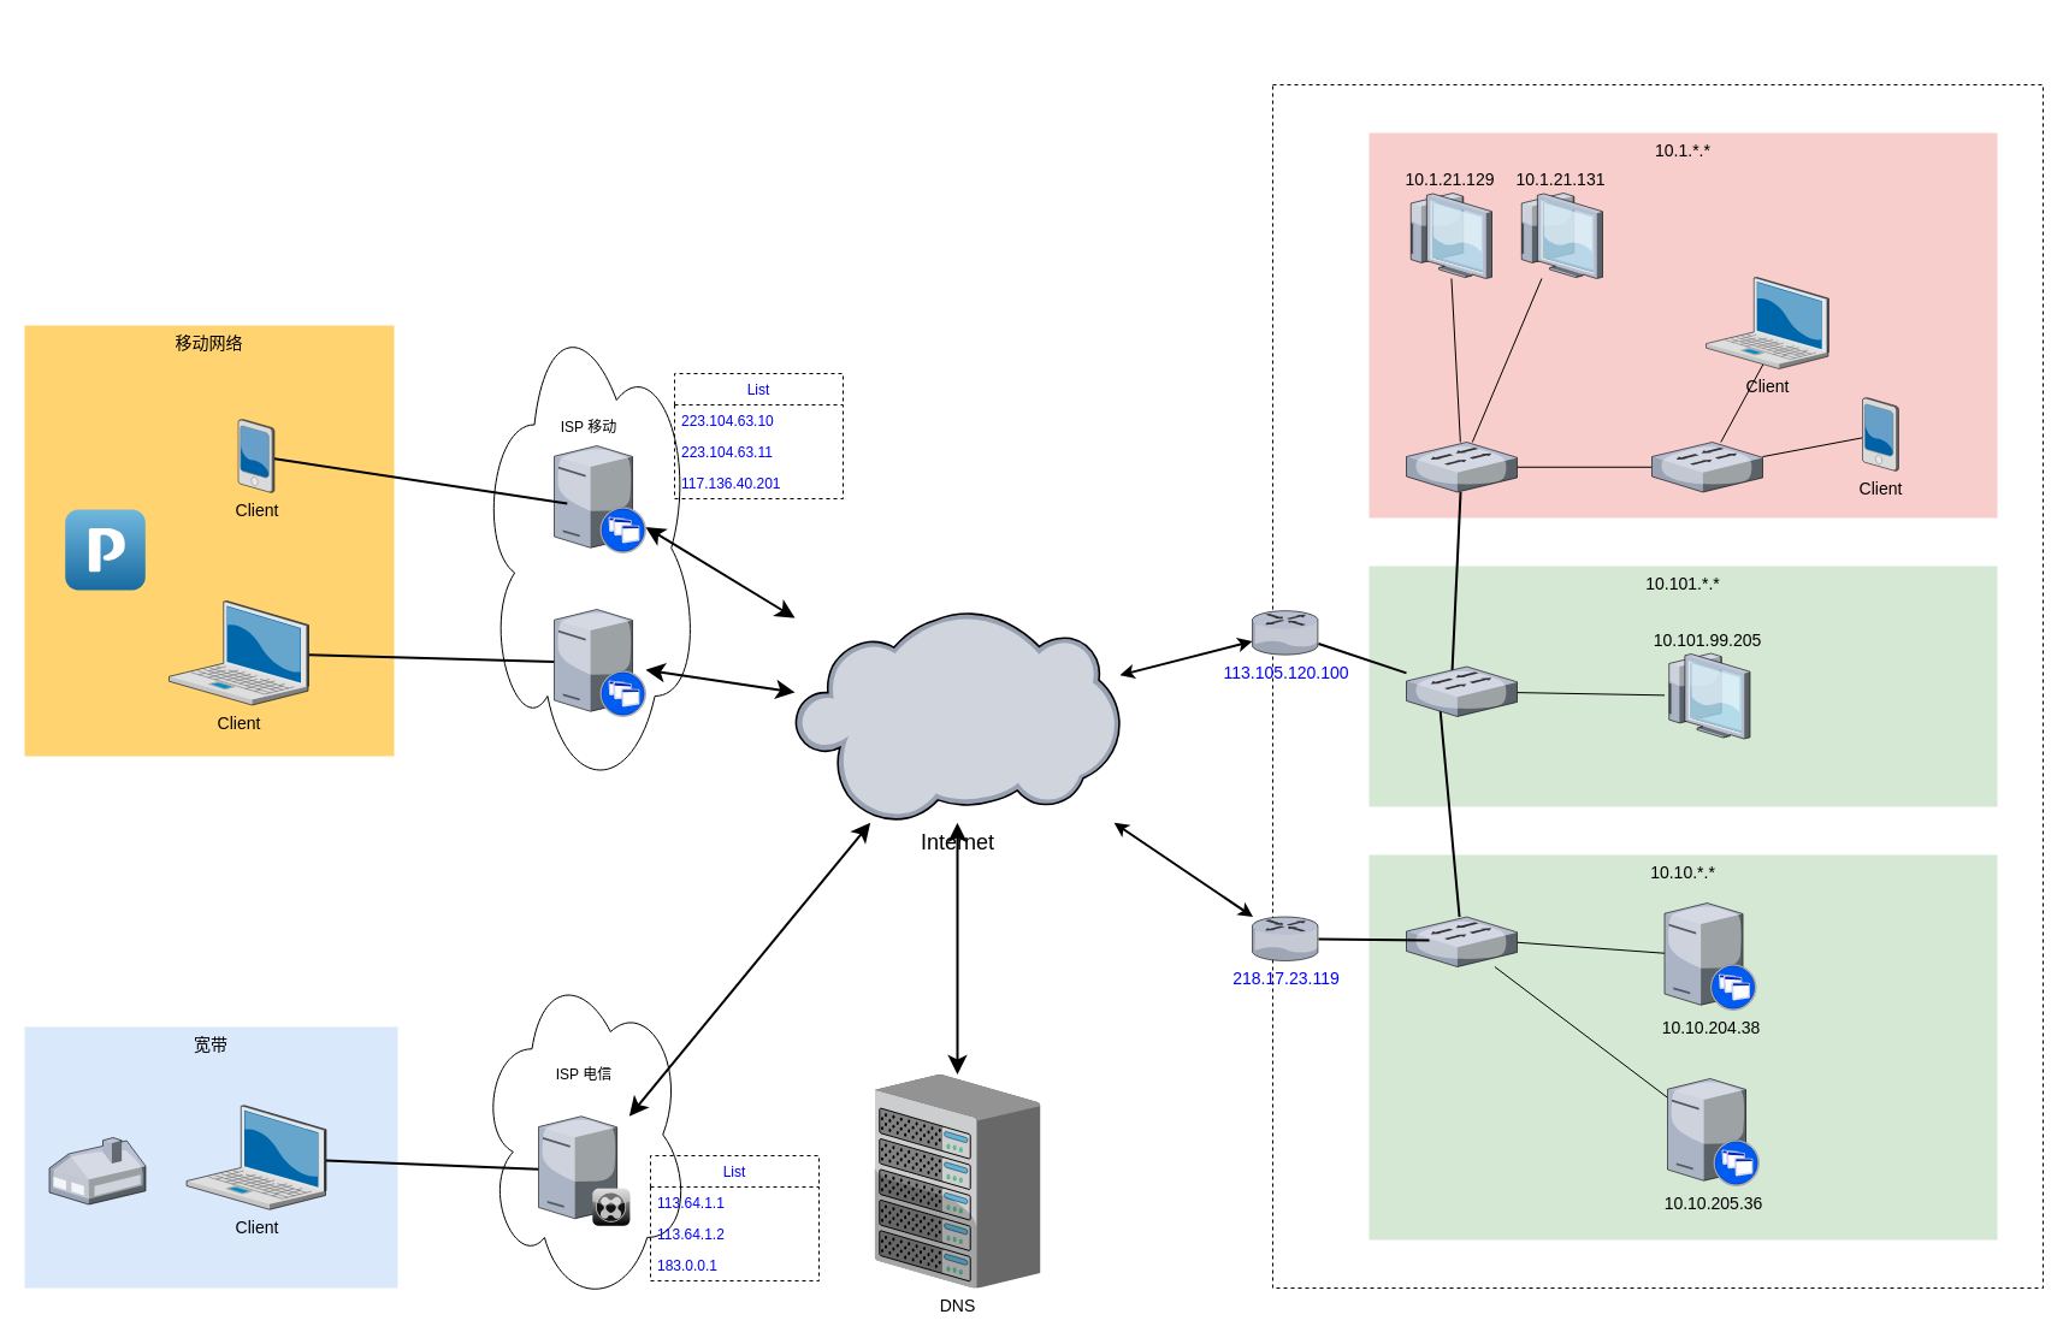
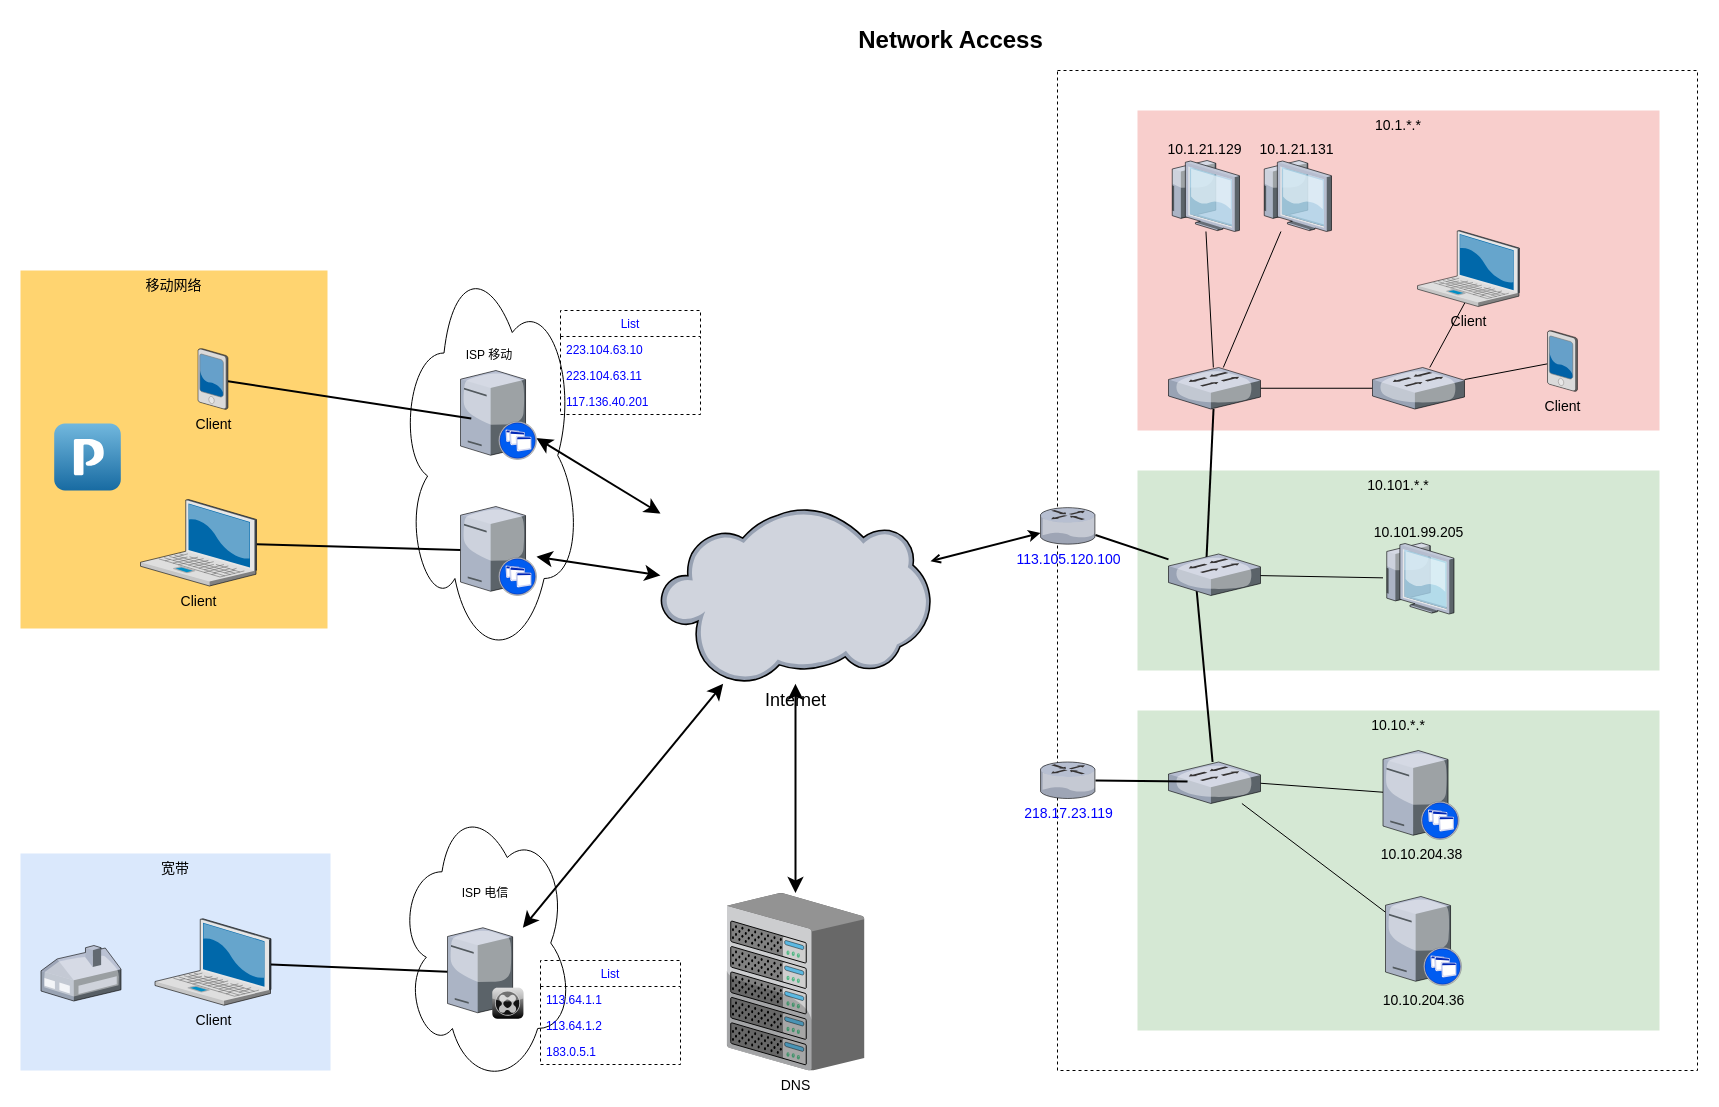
+ <mxCell id="37" value="Network Access" style="text;strokeColor=none;fillColor=none;html=1;fontSize=24;fontStyle=1;verticalAlign=middle;align=center;" parent="1" vertex="1"><mxGeometry x="519" y="20" width="861" height="40" as="geometry" /></mxCell>
- <mxCell id="24" value="" style="edgeStyle=none;rounded=0;orthogonalLoop=1;jettySize=auto;html=1;startArrow=classic;startFill=1;endArrow=classic;endFill=1;strokeWidth=2;" edge="1" parent="1" source="25" target="3"><mxGeometry relative="1" as="geometry" /></mxCell>
+ <mxCell id="24" value="" style="edgeStyle=none;rounded=0;orthogonalLoop=1;jettySize=auto;html=1;startArrow=classic;startFill=1;endArrow=open;endFill=1;strokeWidth=2;" edge="1" parent="1" source="25" target="3"><mxGeometry relative="1" as="geometry" /></mxCell>
- <mxCell id="62" value="" style="edgeStyle=none;rounded=0;orthogonalLoop=1;jettySize=auto;html=1;startArrow=classic;startFill=1;endArrow=classic;endFill=1;strokeWidth=2;" edge="1" parent="1" source="61" target="3"><mxGeometry relative="1" as="geometry"><mxPoint x="1050" y="542.45" as="sourcePoint" /><mxPoint x="940" y="570.648" as="targetPoint" /></mxGeometry></mxCell>
- <mxCell id="48" value="10.10.205.36" style="verticalLabelPosition=bottom;aspect=fixed;html=1;verticalAlign=top;strokeColor=none;shape=mxgraph.citrix.xenapp_server;fillColor=#66B2FF;gradientColor=#0066CC;fontSize=14;" vertex="1" parent="1"><mxGeometry x="1385" y="896" width="76" height="89" as="geometry" /></mxCell>
+ <mxCell id="48" value="10.10.204.36" style="verticalLabelPosition=bottom;aspect=fixed;html=1;verticalAlign=top;strokeColor=none;shape=mxgraph.citrix.xenapp_server;fillColor=#66B2FF;gradientColor=#0066CC;fontSize=14;" vertex="1" parent="1"><mxGeometry x="1385" y="896" width="76" height="89" as="geometry" /></mxCell>
- <mxCell id="59" value="183.0.0.1" style="text;strokeColor=none;fillColor=none;align=left;verticalAlign=top;spacingLeft=4;spacingRight=4;overflow=hidden;rotatable=0;points=[[0,0.5],[1,0.5]];portConstraint=eastwest;fontColor=#0000FF;" vertex="1" parent="56"><mxGeometry y="78" width="140" height="26" as="geometry" /></mxCell>
+ <mxCell id="59" value="183.0.5.1" style="text;strokeColor=none;fillColor=none;align=left;verticalAlign=top;spacingLeft=4;spacingRight=4;overflow=hidden;rotatable=0;points=[[0,0.5],[1,0.5]];portConstraint=eastwest;fontColor=#0000FF;" vertex="1" parent="56"><mxGeometry y="78" width="140" height="26" as="geometry" /></mxCell>
